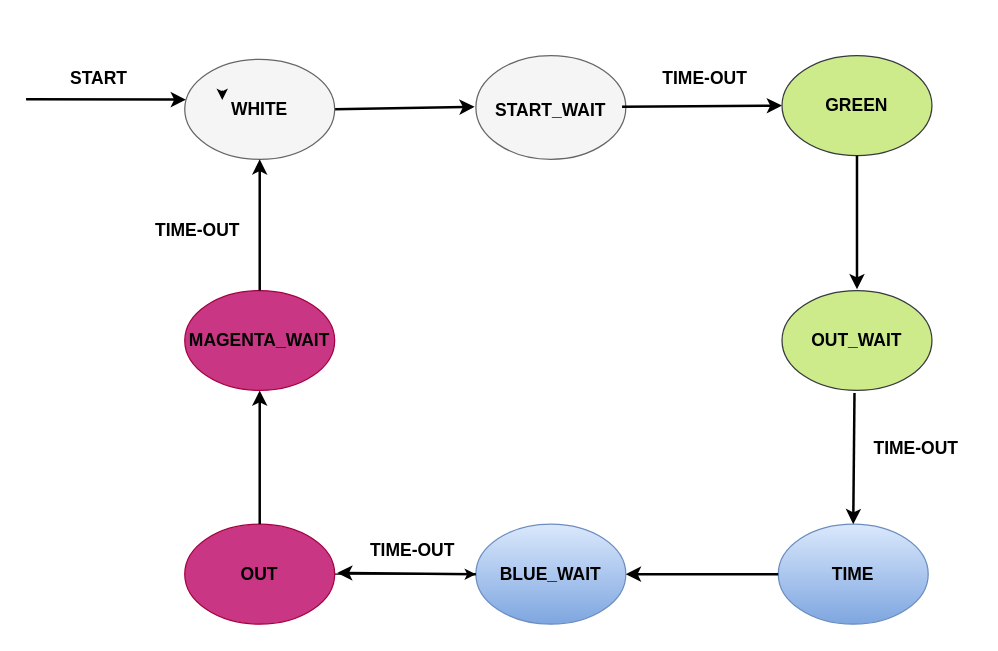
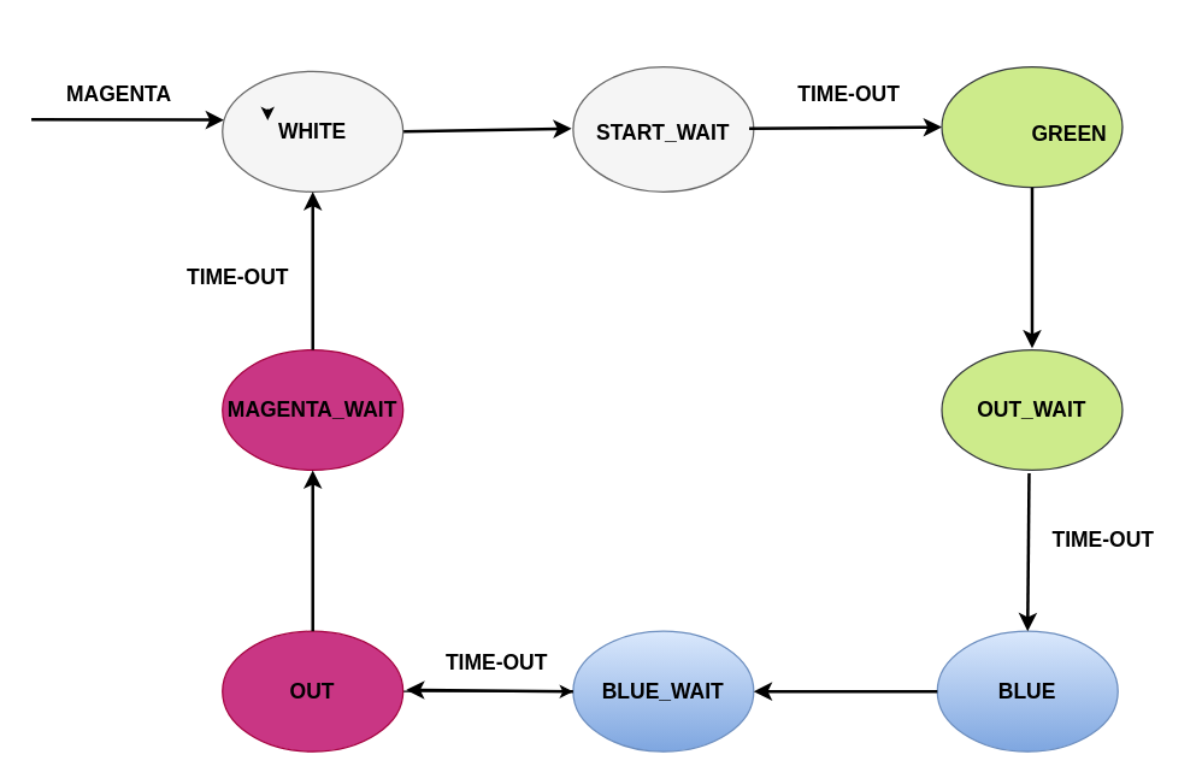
- <mxCell id="34" value="START" style="text;html=1;align=center;verticalAlign=middle;whiteSpace=wrap;rounded=0;fillColor=none;fontColor=#000000;fontSize=14;fontStyle=1" vertex="1" parent="1"><mxGeometry x="35" y="23" width="87" height="30" as="geometry" /></mxCell>
+ <mxCell id="34" value="MAGENTA" style="text;html=1;align=center;verticalAlign=middle;whiteSpace=wrap;rounded=0;fillColor=none;fontColor=#000000;fontSize=14;fontStyle=1" vertex="1" parent="1"><mxGeometry x="35" y="23" width="87" height="30" as="geometry" /></mxCell>
- <mxCell id="22" value="GREEN" style="text;html=1;align=center;verticalAlign=middle;whiteSpace=wrap;rounded=0;fillColor=none;fontColor=#000000;fontSize=14;fontStyle=1" vertex="1" parent="20"><mxGeometry x="30" y="25" width="60" height="30" as="geometry" /></mxCell>
+ <mxCell id="22" value="GREEN" style="text;html=1;align=center;verticalAlign=middle;whiteSpace=wrap;rounded=0;fillColor=none;fontColor=#000000;fontSize=14;fontStyle=1" vertex="1" parent="20"><mxGeometry x="55" y="30" width="60" height="30" as="geometry" /></mxCell>
- <mxCell id="28" value="TIME" style="text;html=1;align=center;verticalAlign=middle;whiteSpace=wrap;rounded=0;fillColor=none;fontColor=#000000;fontSize=14;fontStyle=1" vertex="1" parent="26"><mxGeometry x="30" y="25" width="60" height="30" as="geometry" /></mxCell>
+ <mxCell id="28" value="BLUE" style="text;html=1;align=center;verticalAlign=middle;whiteSpace=wrap;rounded=0;fillColor=none;fontColor=#000000;fontSize=14;fontStyle=1" vertex="1" parent="26"><mxGeometry x="30" y="25" width="60" height="30" as="geometry" /></mxCell>
